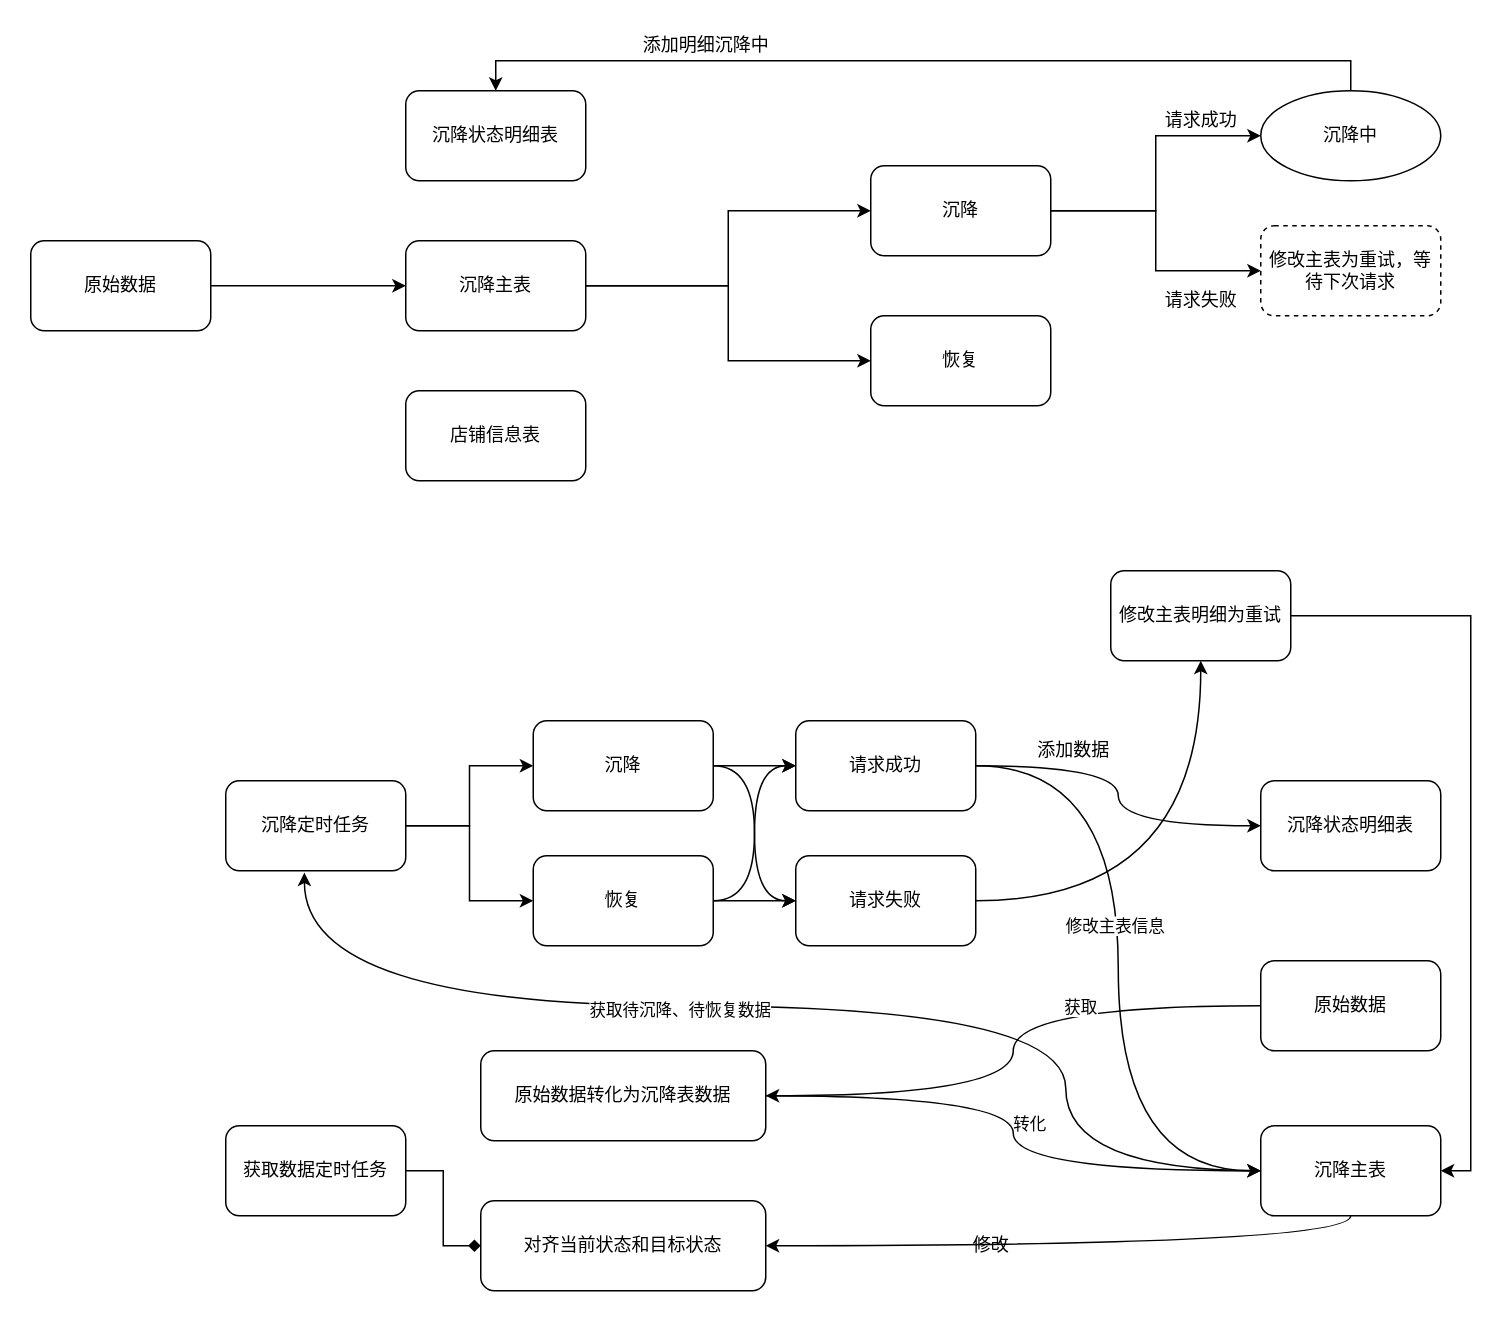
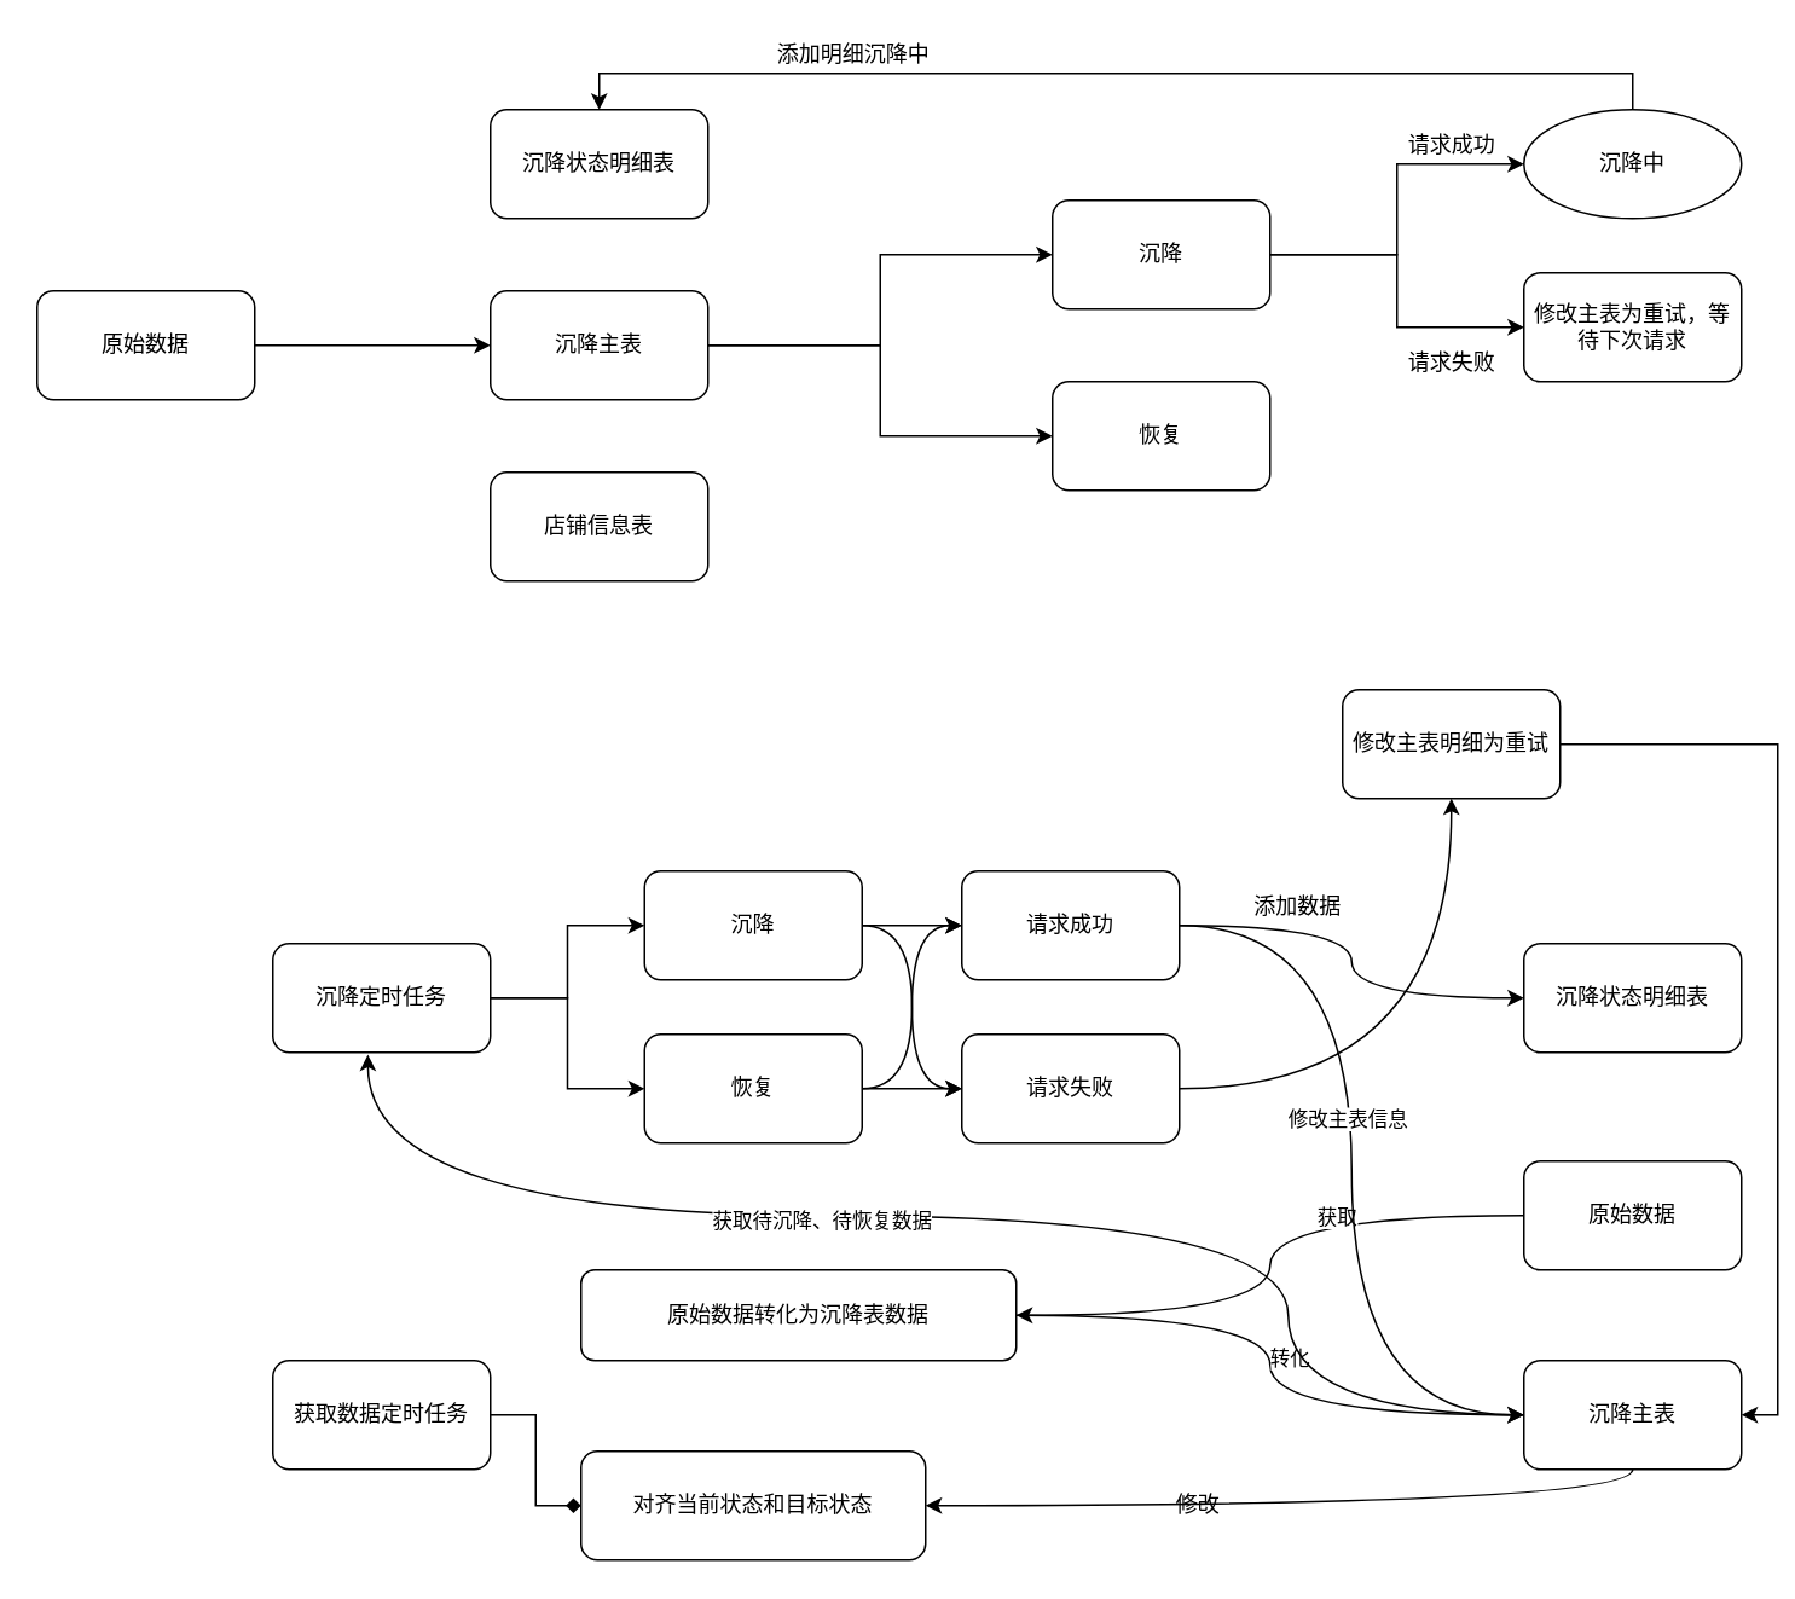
- <mxCell id="13" value="修改主表为重试，等待下次请求" style="rounded=1;whiteSpace=wrap;html=1;dashed=1;" vertex="1" parent="1"><mxGeometry x="840" y="150" width="120" height="60" as="geometry" /></mxCell>
+ <mxCell id="13" value="修改主表为重试，等待下次请求" style="rounded=1;whiteSpace=wrap;html=1;" vertex="1" parent="1"><mxGeometry x="840" y="150" width="120" height="60" as="geometry" /></mxCell>
- <mxCell id="32" value="原始数据转化为沉降表数据" style="rounded=1;whiteSpace=wrap;html=1;" vertex="1" parent="1"><mxGeometry x="320" y="700" width="190" height="60" as="geometry" /></mxCell>
+ <mxCell id="32" value="原始数据转化为沉降表数据" style="rounded=1;whiteSpace=wrap;html=1;" vertex="1" parent="1"><mxGeometry x="320" y="700" width="240" height="50" as="geometry" /></mxCell>
